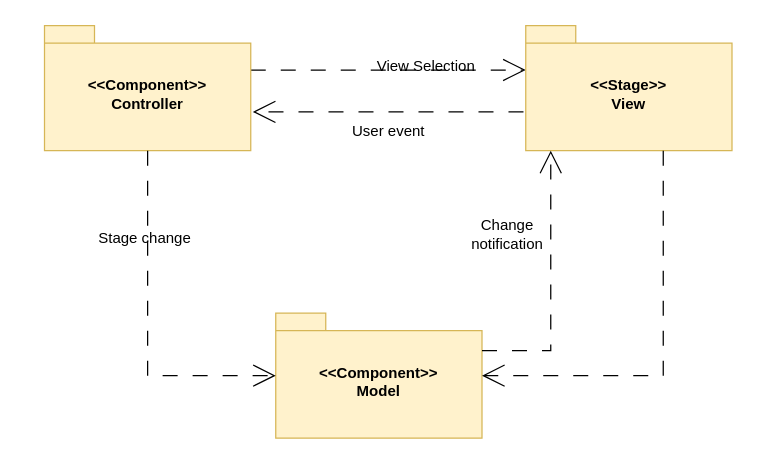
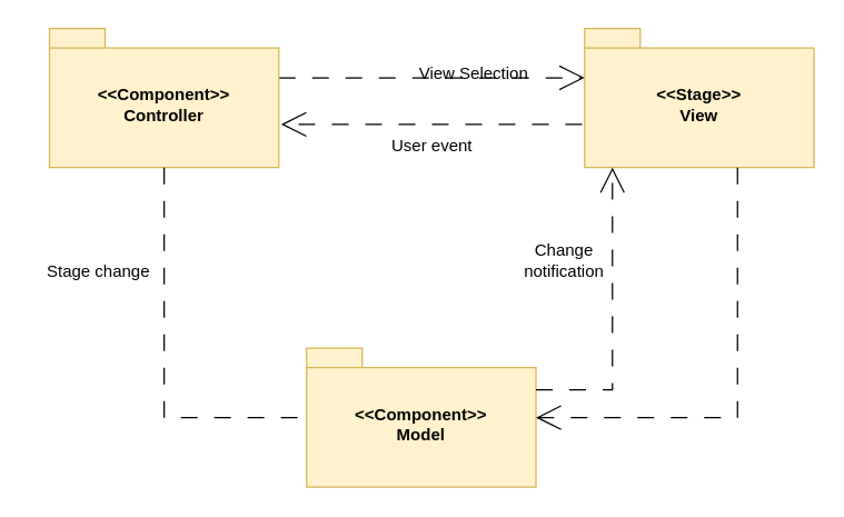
- <mxCell id="12" value="Stage change" style="text;html=1;align=center;verticalAlign=middle;resizable=0;points=[];autosize=1;strokeColor=none;fillColor=none;" vertex="1" parent="1"><mxGeometry x="65" y="175" width="100" height="30" as="geometry" /></mxCell>
+ <mxCell id="12" value="Stage change" style="text;html=1;align=center;verticalAlign=middle;resizable=0;points=[];autosize=1;strokeColor=none;fillColor=none;" vertex="1" parent="1"><mxGeometry x="20" y="180" width="100" height="30" as="geometry" /></mxCell>
- <mxCell id="7" style="edgeStyle=orthogonalEdgeStyle;rounded=0;orthogonalLoop=1;jettySize=auto;html=1;dashed=1;dashPattern=12 12;endArrow=open;endFill=0;strokeWidth=1;endSize=16;" edge="1" parent="1" source="3" target="4"><mxGeometry relative="1" as="geometry"><mxPoint x="220" y="76" as="sourcePoint" /><mxPoint x="440" y="76" as="targetPoint" /><Array as="points"><mxPoint x="118" y="300" /></Array></mxGeometry></mxCell>
+ <mxCell id="7" style="edgeStyle=orthogonalEdgeStyle;rounded=0;orthogonalLoop=1;jettySize=auto;html=1;dashed=1;dashPattern=12 12;endArrow=none;endFill=0;strokeWidth=1;endSize=16;" edge="1" parent="1" source="3" target="4"><mxGeometry relative="1" as="geometry"><mxPoint x="220" y="76" as="sourcePoint" /><mxPoint x="440" y="76" as="targetPoint" /><Array as="points"><mxPoint x="118" y="300" /></Array></mxGeometry></mxCell>
